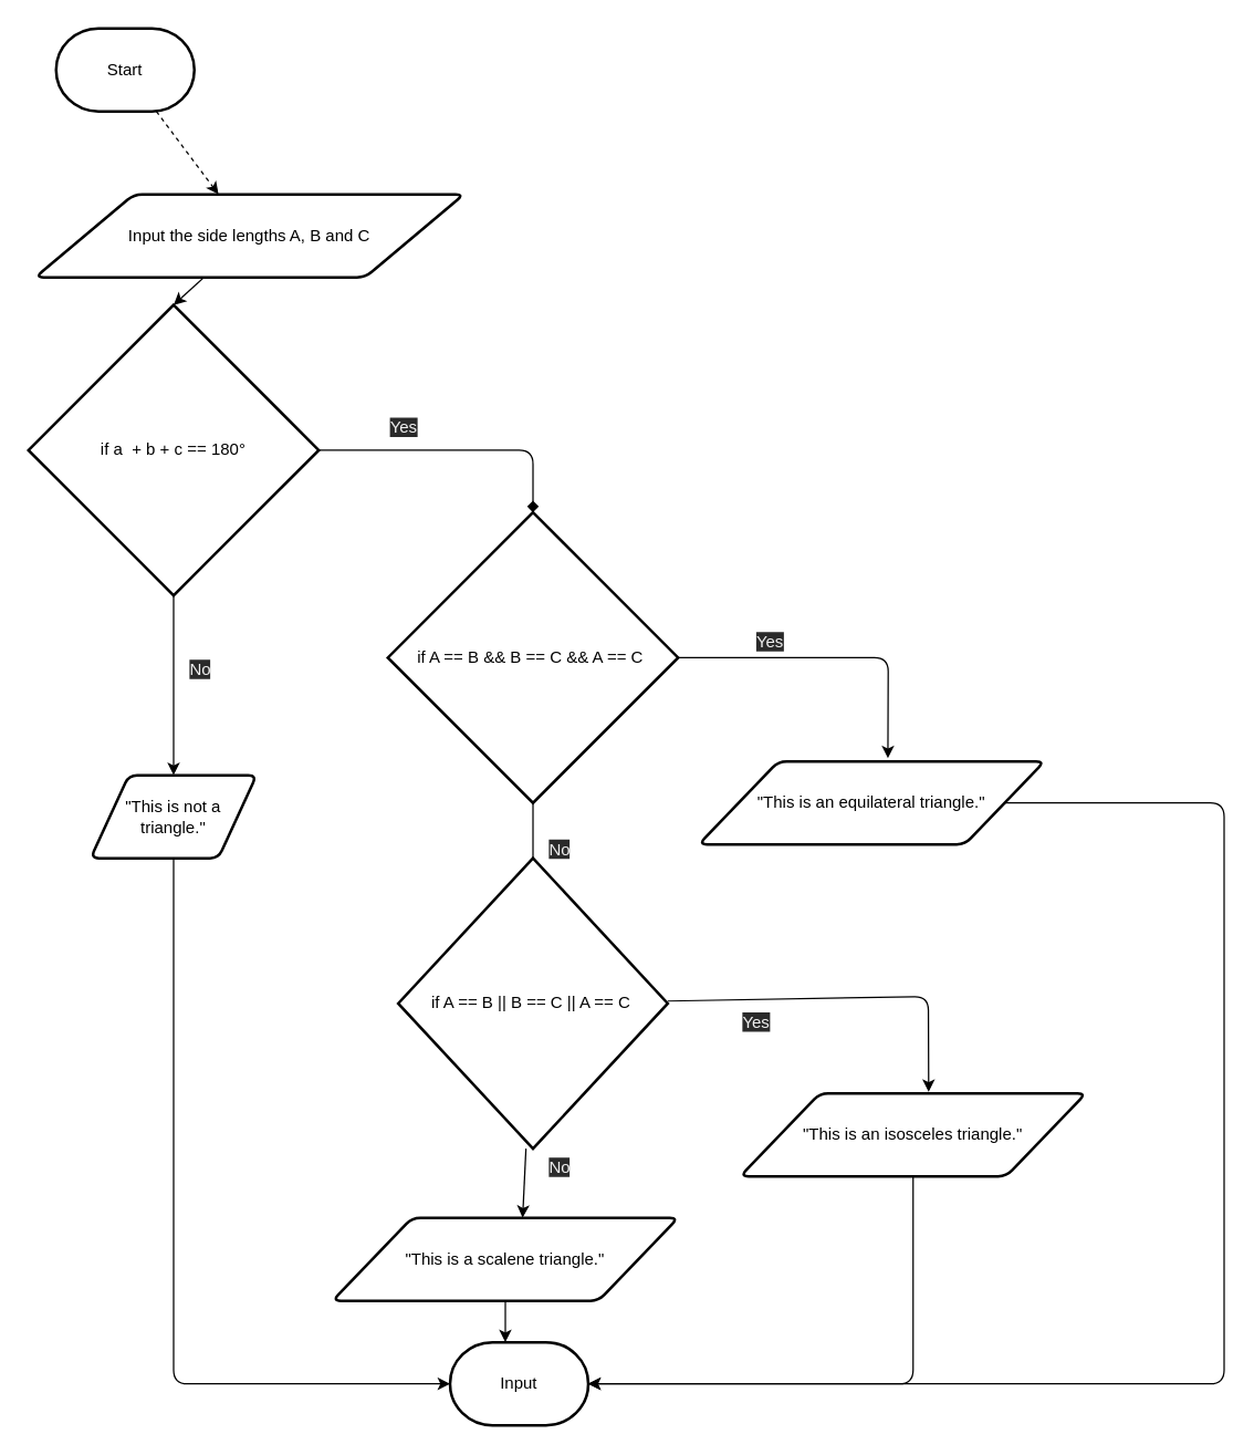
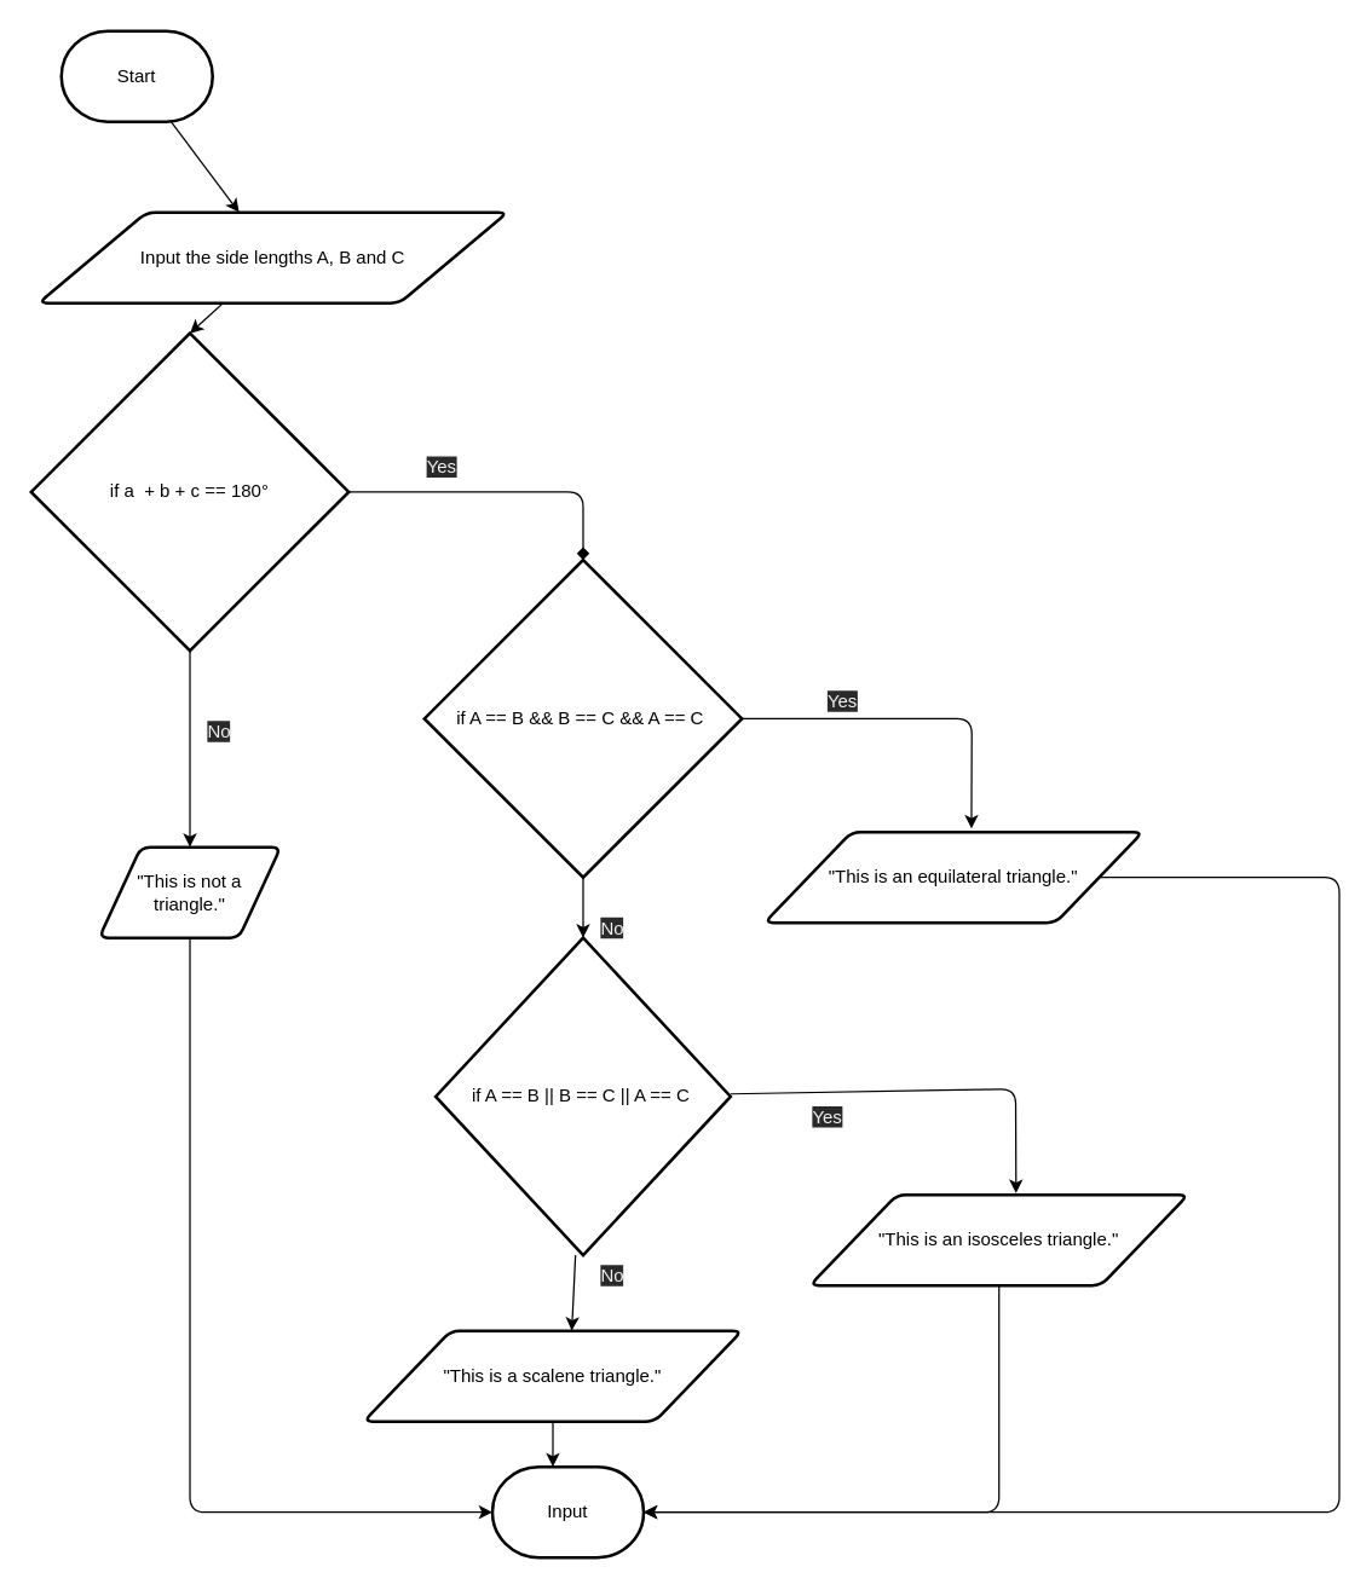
- <mxCell id="2" style="edgeStyle=none;html=1;dashed=1;" parent="1" source="3" target="5" edge="1"><mxGeometry relative="1" as="geometry" /></mxCell>
+ <mxCell id="2" style="edgeStyle=none;html=1;" parent="1" source="3" target="5" edge="1"><mxGeometry relative="1" as="geometry" /></mxCell>
- <mxCell id="14" style="edgeStyle=none;html=1;endArrow=none;" edge="1" parent="1" source="15" target="22"><mxGeometry relative="1" as="geometry" /></mxCell>
+ <mxCell id="14" style="edgeStyle=none;html=1;" edge="1" parent="1" source="15" target="22"><mxGeometry relative="1" as="geometry" /></mxCell>
